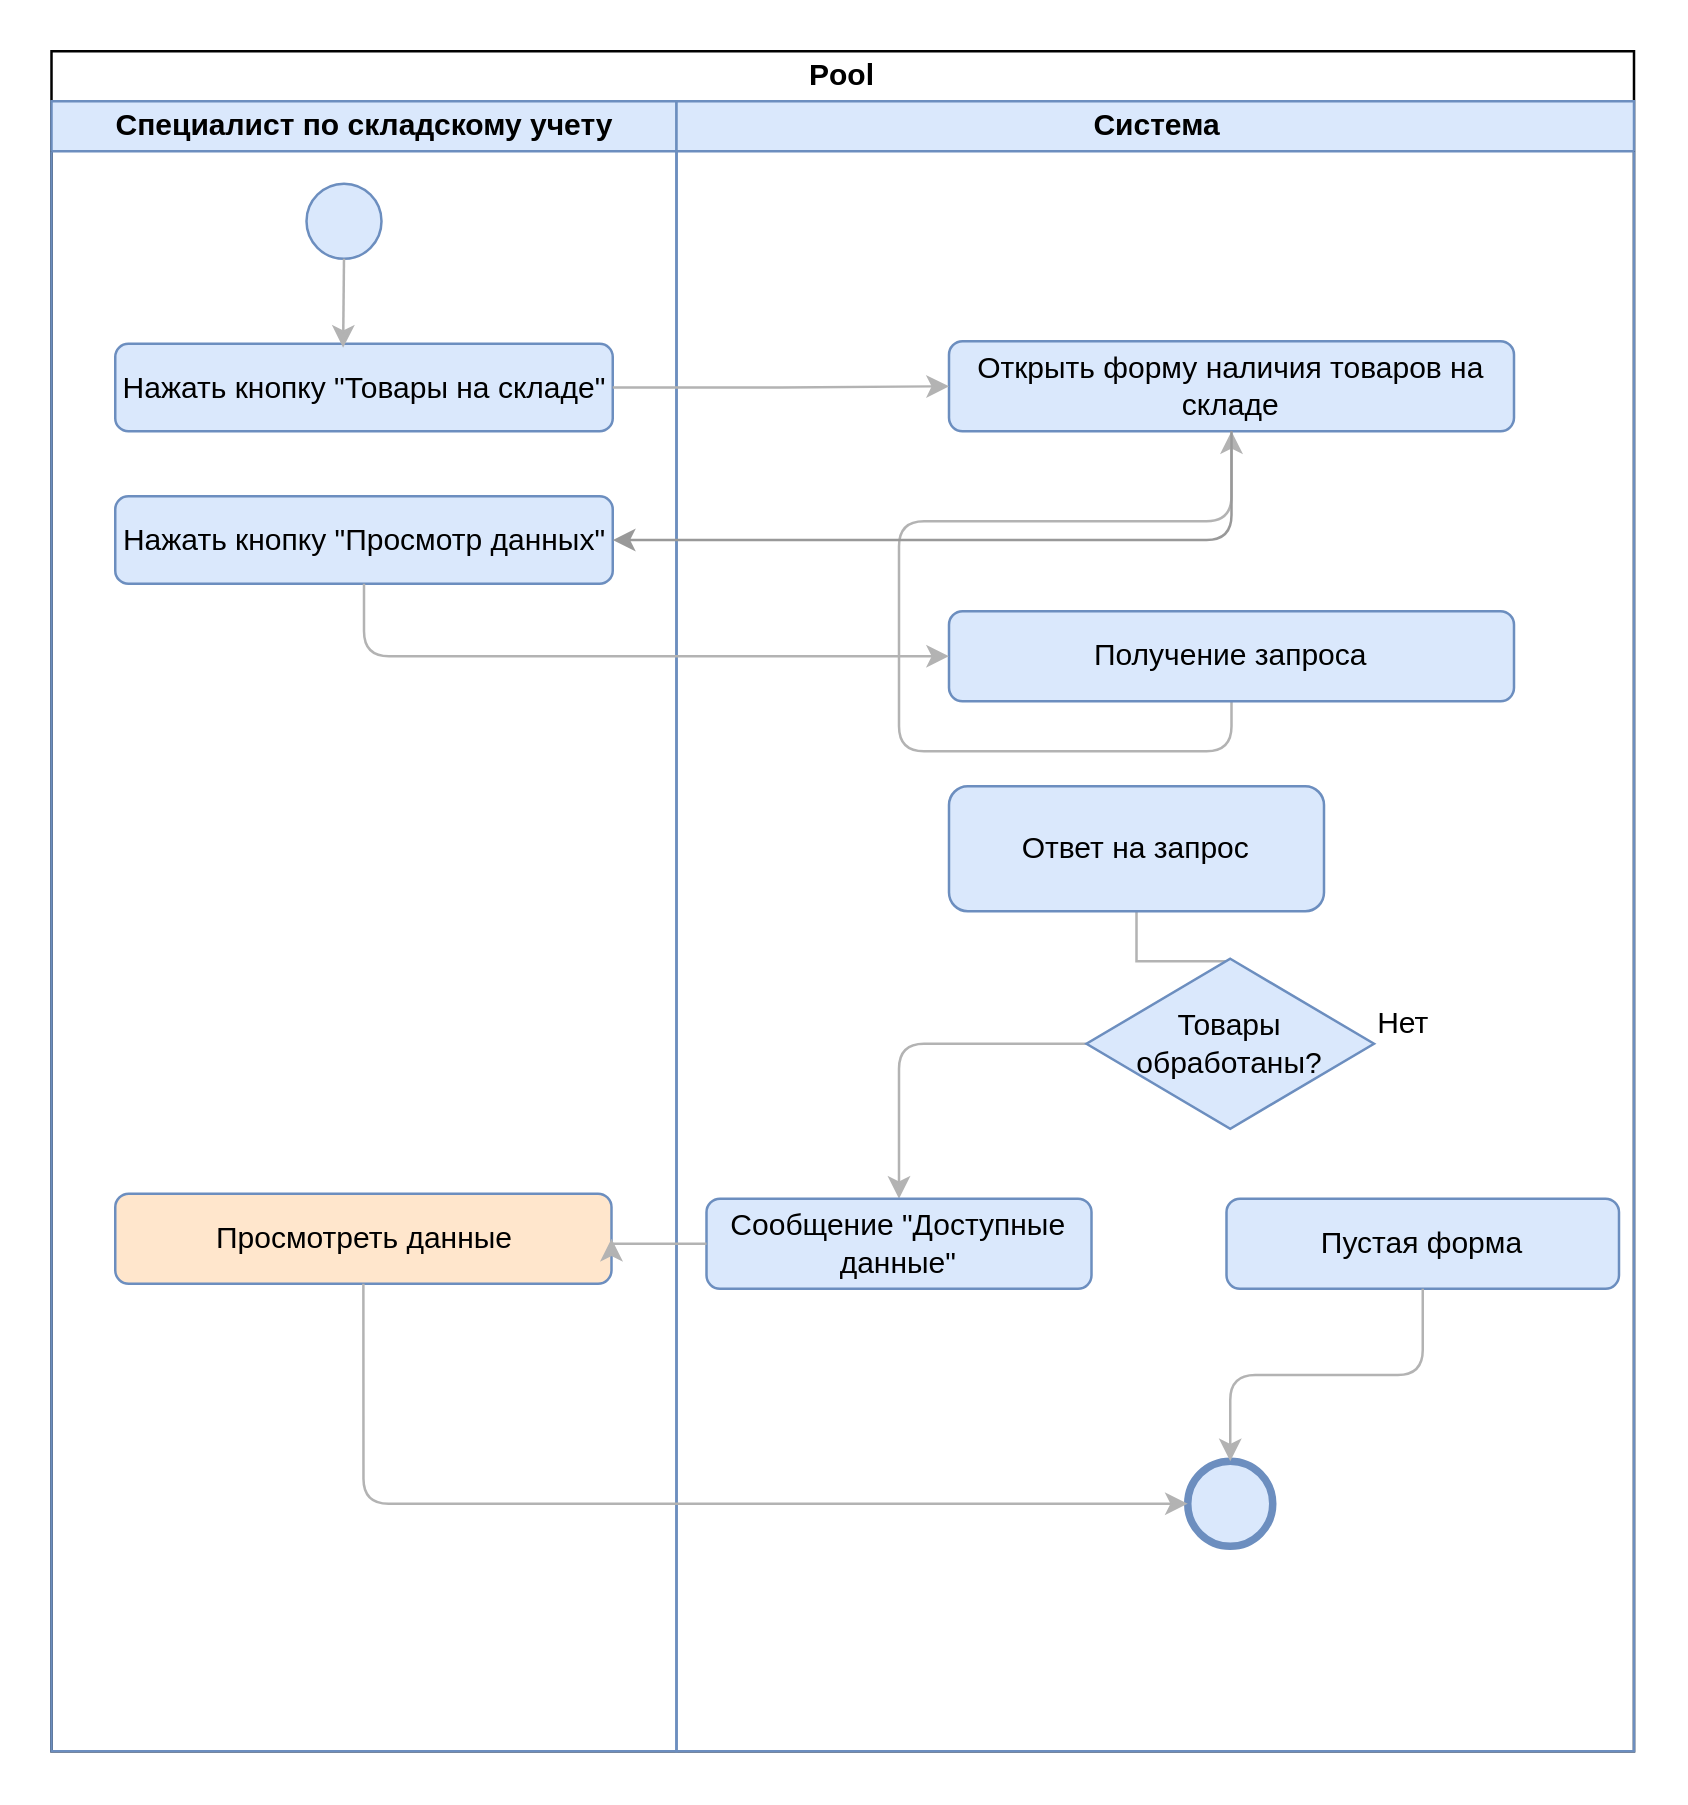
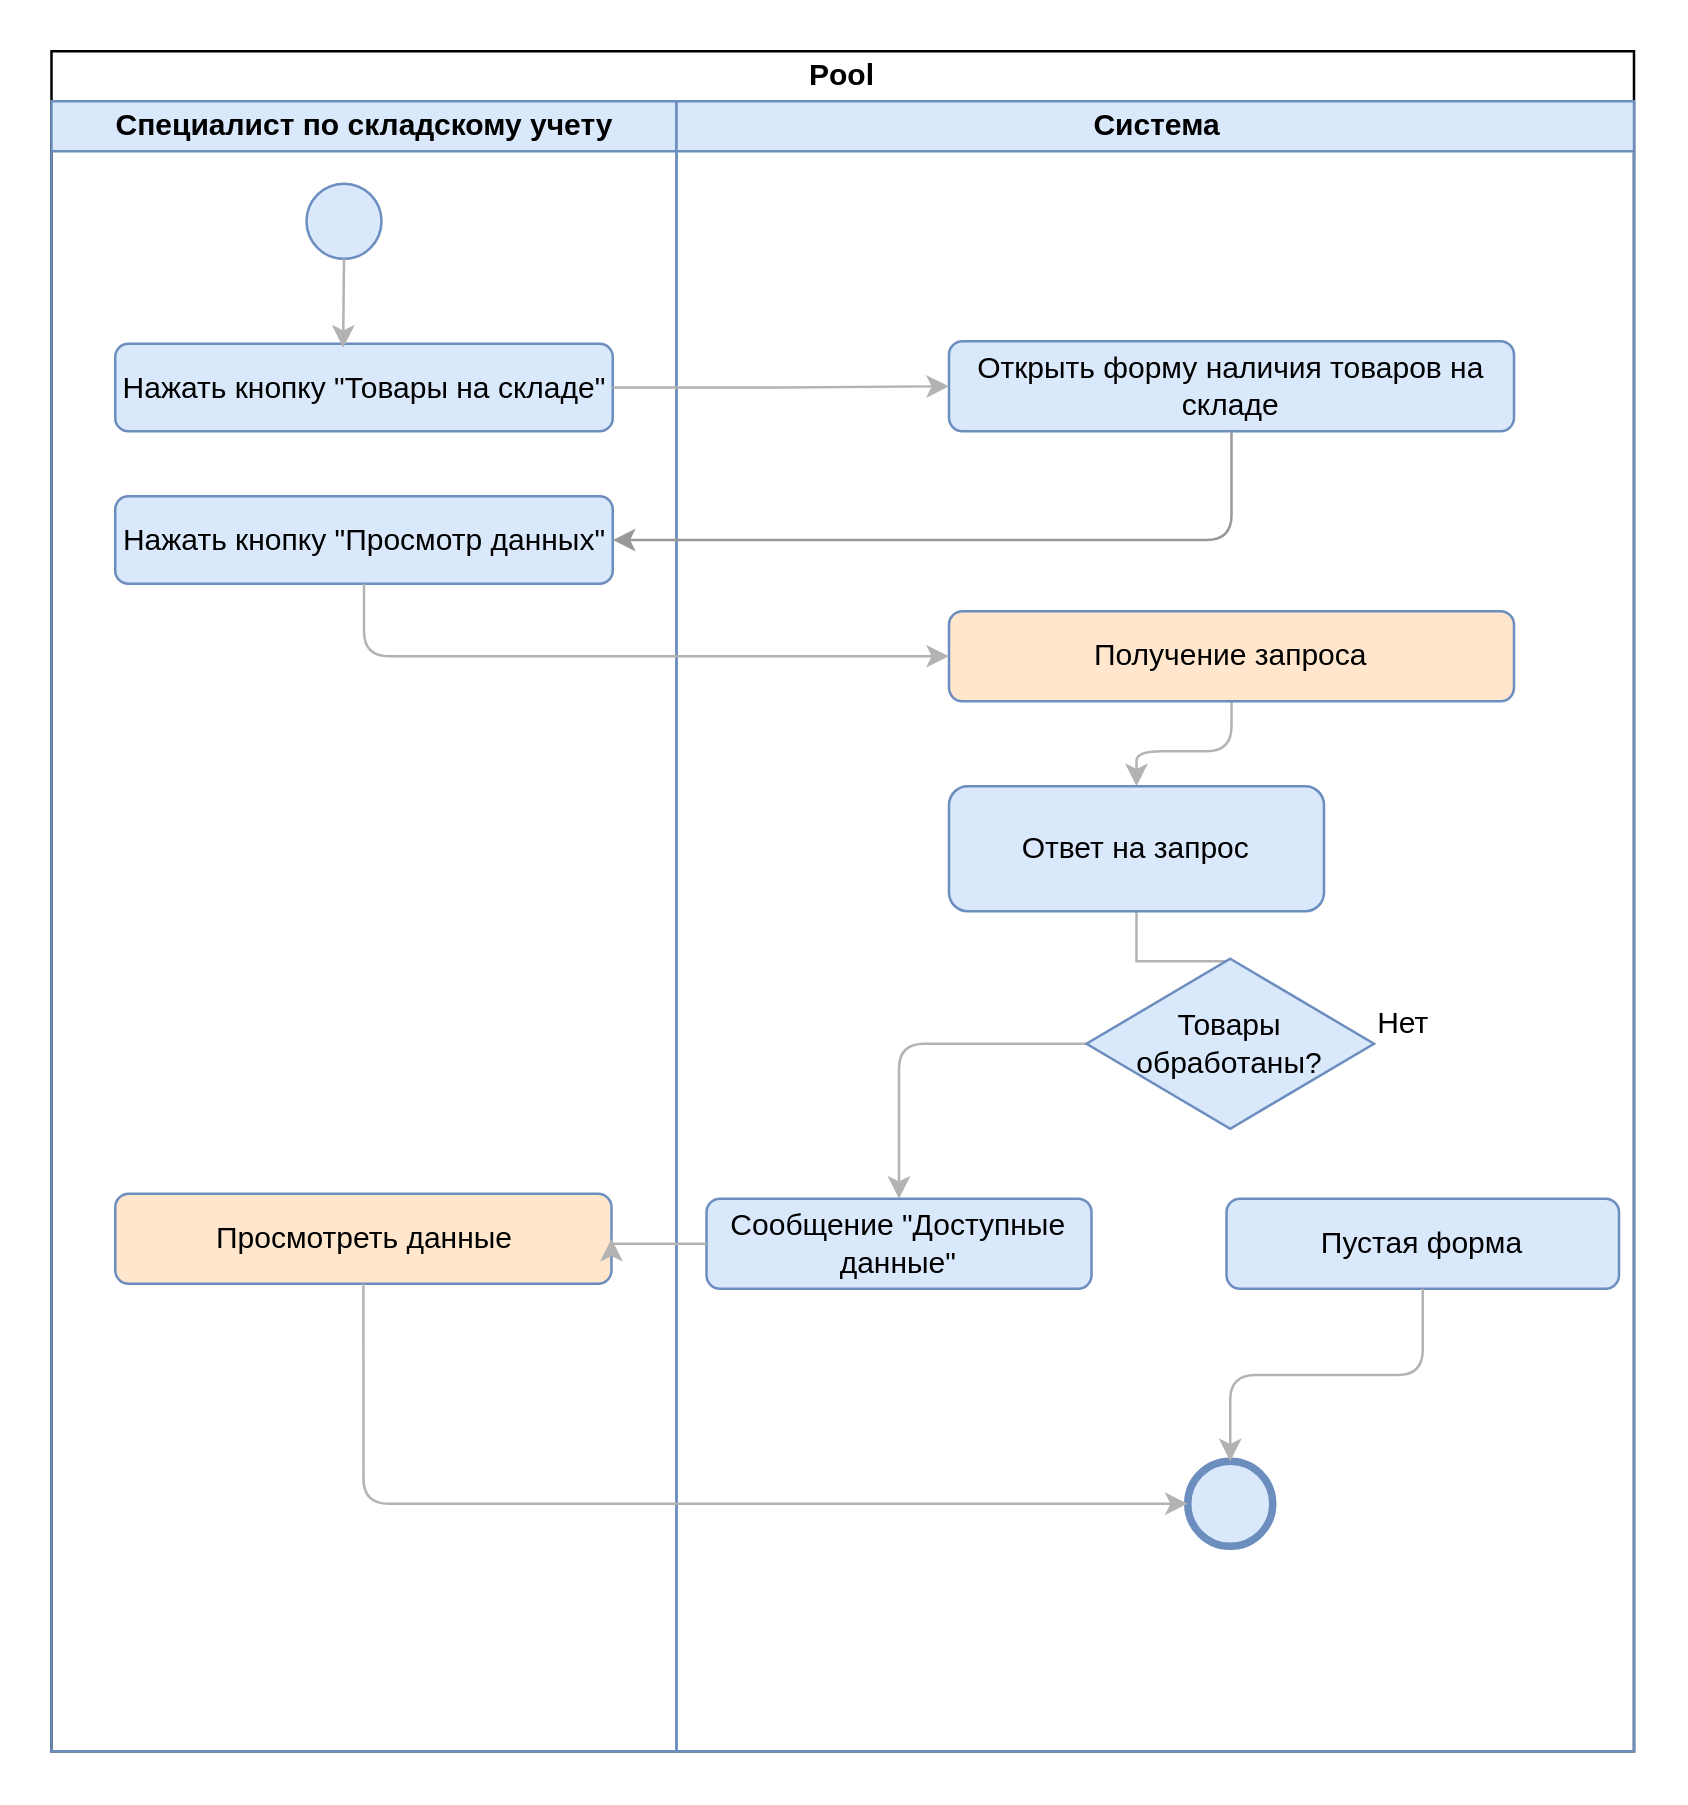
- <mxCell id="13" value="Получение запроса" style="rounded=1;whiteSpace=wrap;html=1;fillColor=#dae8fc;strokeColor=#6c8ebf;" vertex="1" parent="9"><mxGeometry x="109" y="204" width="226" height="36" as="geometry" /></mxCell>
+ <mxCell id="13" value="Получение запроса" style="rounded=1;whiteSpace=wrap;html=1;fillColor=#ffe6cc;strokeColor=#6c8ebf;" vertex="1" parent="9"><mxGeometry x="109" y="204" width="226" height="36" as="geometry" /></mxCell>
- <mxCell id="12" style="edgeStyle=orthogonalEdgeStyle;rounded=1;orthogonalLoop=1;jettySize=auto;html=1;exitX=0.5;exitY=1;exitDx=0;exitDy=0;curved=0;strokeColor=#B3B3B3;" edge="1" parent="9" source="13" target="11"><mxGeometry relative="1" as="geometry" /></mxCell>
+ <mxCell id="12" style="edgeStyle=orthogonalEdgeStyle;rounded=1;orthogonalLoop=1;jettySize=auto;html=1;exitX=0.5;exitY=1;exitDx=0;exitDy=0;entryX=0.5;entryY=0;entryDx=0;entryDy=0;curved=0;strokeColor=#B3B3B3;" edge="1" parent="9" source="13" target="15"><mxGeometry relative="1" as="geometry" /></mxCell>
